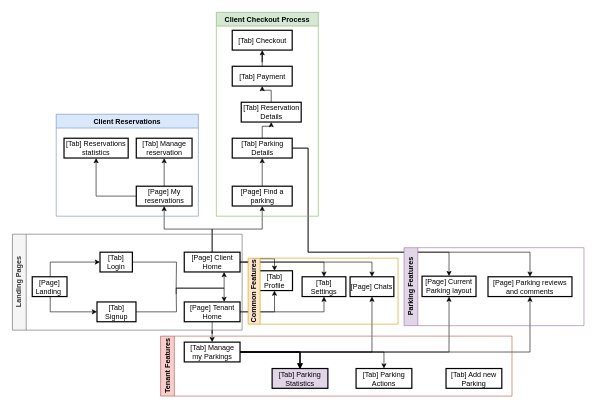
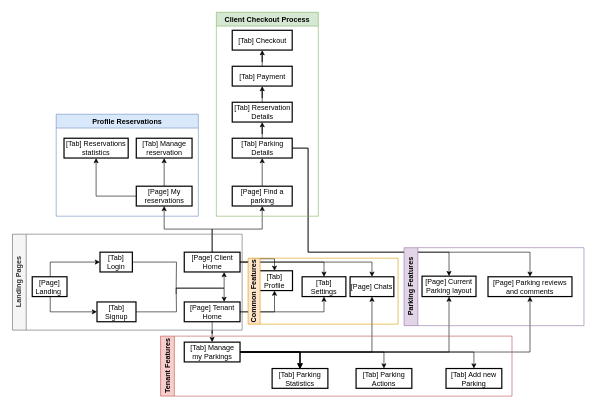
- <mxCell id="48" value="[Tab] Reservation Details" style="whiteSpace=wrap;html=1;strokeWidth=2;" vertex="1" parent="1"><mxGeometry x="401.5" y="170" width="100" height="33" as="geometry" /></mxCell>
+ <mxCell id="48" value="[Tab] Reservation Details" style="whiteSpace=wrap;html=1;strokeWidth=2;" vertex="1" parent="1"><mxGeometry x="386.5" y="170" width="100" height="33" as="geometry" /></mxCell>
- <mxCell id="60" value="Client Reservations" style="swimlane;whiteSpace=wrap;html=1;fillColor=#dae8fc;strokeColor=#6c8ebf;" vertex="1" parent="1"><mxGeometry x="93" y="190" width="237" height="170" as="geometry" /></mxCell>
+ <mxCell id="60" value="Profile Reservations" style="swimlane;whiteSpace=wrap;html=1;fillColor=#dae8fc;strokeColor=#6c8ebf;" vertex="1" parent="1"><mxGeometry x="93" y="190" width="237" height="170" as="geometry" /></mxCell>
+ <mxCell id="30" style="edgeStyle=orthogonalEdgeStyle;rounded=0;orthogonalLoop=1;jettySize=auto;html=1;entryX=0.5;entryY=0;entryDx=0;entryDy=0;" edge="1" parent="1" source="31" target="52"><mxGeometry relative="1" as="geometry"><mxPoint x="793" y="620" as="targetPoint" /></mxGeometry></mxCell>
- <mxCell id="32" value="[Tab] Parking Statistics" style="whiteSpace=wrap;strokeWidth=2;fillColor=#e1d5e7;" vertex="1" parent="1"><mxGeometry x="453" y="614" width="93" height="33" as="geometry" /></mxCell>
+ <mxCell id="32" value="[Tab] Parking Statistics" style="whiteSpace=wrap;strokeWidth=2;" vertex="1" parent="1"><mxGeometry x="453" y="614" width="93" height="33" as="geometry" /></mxCell>
